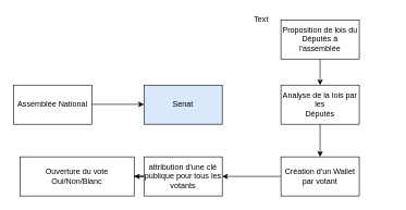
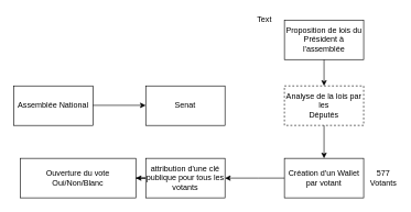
- <mxCell id="9" value="Proposition de lois du Députés à l'assemblée" style="rounded=0;whiteSpace=wrap;html=1;" vertex="1" parent="1"><mxGeometry x="430" y="30" width="120" height="60" as="geometry" /></mxCell>
+ <mxCell id="9" value="Proposition de lois du Président à l'assemblée" style="rounded=0;whiteSpace=wrap;html=1;" vertex="1" parent="1"><mxGeometry x="430" y="30" width="120" height="60" as="geometry" /></mxCell>
- <mxCell id="4" value="Senat" style="rounded=0;whiteSpace=wrap;html=1;fillColor=#dae8fc;" vertex="1" parent="1"><mxGeometry x="220" y="130" width="120" height="60" as="geometry" /></mxCell>
+ <mxCell id="4" value="Senat" style="rounded=0;whiteSpace=wrap;html=1;" vertex="1" parent="1"><mxGeometry x="220" y="130" width="120" height="60" as="geometry" /></mxCell>
- <mxCell id="5" value="&lt;div&gt;Analyse de la lois par les &lt;br&gt;&lt;/div&gt;&lt;div&gt;Députés&lt;br&gt;&lt;/div&gt;" style="rounded=0;whiteSpace=wrap;html=1;" vertex="1" parent="1"><mxGeometry x="430" y="130" width="120" height="60" as="geometry" /></mxCell>
+ <mxCell id="5" value="&lt;div&gt;Analyse de la lois par les &lt;br&gt;&lt;/div&gt;&lt;div&gt;Députés&lt;br&gt;&lt;/div&gt;" style="rounded=0;whiteSpace=wrap;html=1;dashed=1;" vertex="1" parent="1"><mxGeometry x="430" y="130" width="120" height="60" as="geometry" /></mxCell>
+ <mxCell id="8" value="&lt;div&gt;577&lt;/div&gt;&lt;div&gt;Votants&lt;br&gt;&lt;/div&gt;" style="text;html=1;strokeColor=none;fillColor=none;align=center;verticalAlign=middle;whiteSpace=wrap;rounded=0;" vertex="1" parent="1"><mxGeometry x="560" y="260" width="40" height="20" as="geometry" /></mxCell>
